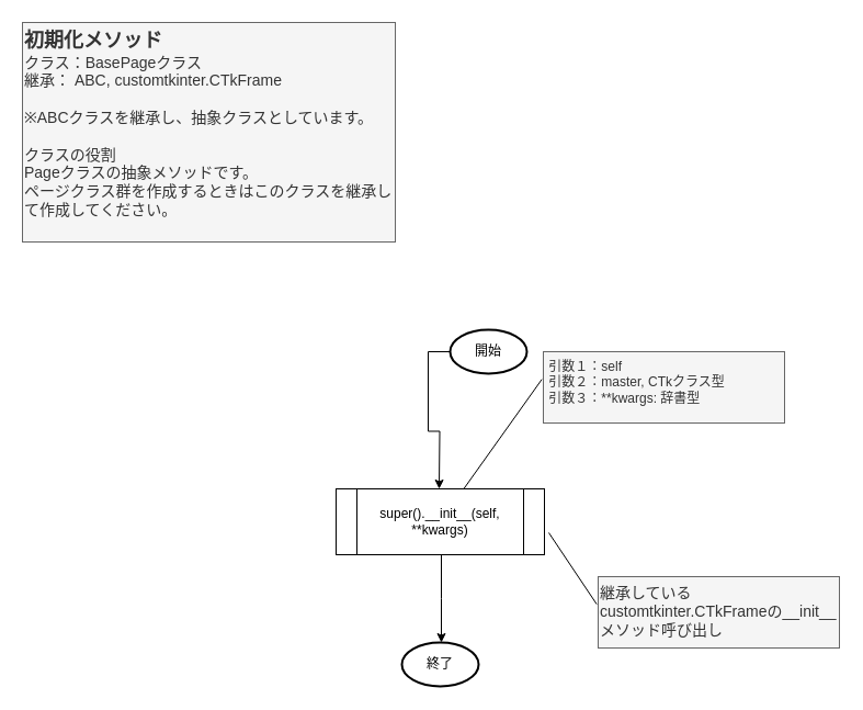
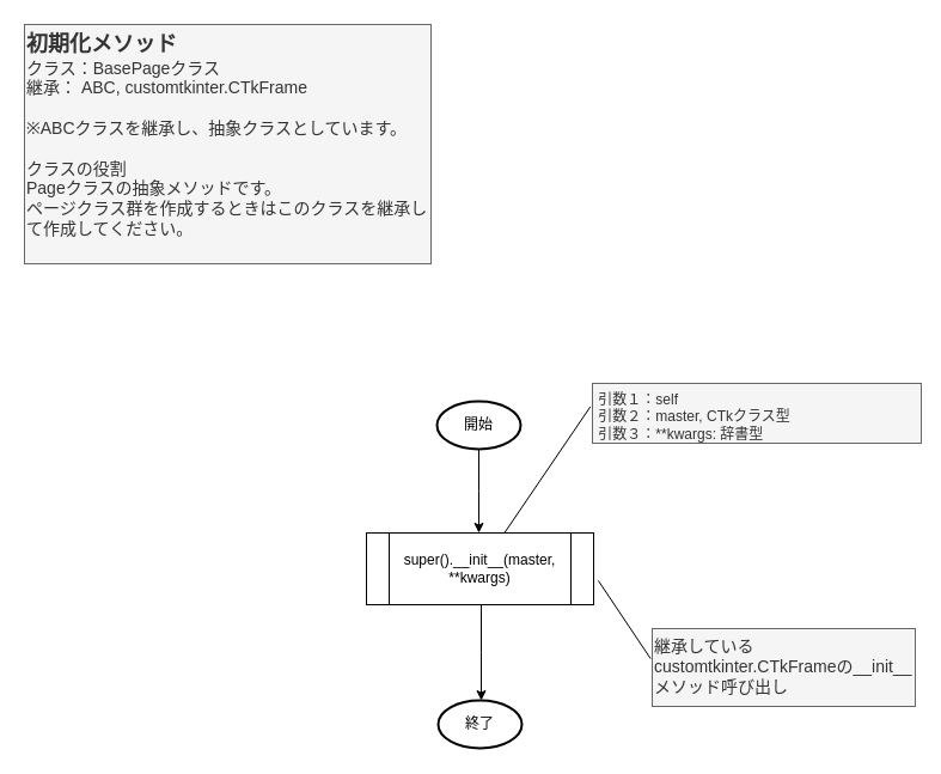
- <mxCell id="3" value="開始" style="strokeWidth=2;html=1;shape=mxgraph.flowchart.start_1;whiteSpace=wrap;" parent="1" vertex="1"><mxGeometry x="410" y="300" width="70" height="40" as="geometry" /></mxCell>
+ <mxCell id="3" value="開始" style="strokeWidth=2;html=1;shape=mxgraph.flowchart.start_1;whiteSpace=wrap;" parent="1" vertex="1"><mxGeometry x="365" y="335" width="70" height="40" as="geometry" /></mxCell>
- <mxCell id="10" value="&amp;nbsp;引数１：self&lt;div&gt;&amp;nbsp;引数２：&lt;span style=&quot;background-color: initial;&quot;&gt;master, CTkクラス型&lt;/span&gt;&lt;/div&gt;&lt;div&gt;&lt;div&gt;&amp;nbsp;引数３：**kwargs: 辞書型&lt;br&gt;&lt;/div&gt;&lt;/div&gt;" style="text;html=1;align=left;verticalAlign=top;whiteSpace=wrap;rounded=0;fillColor=#f5f5f5;fontColor=#333333;strokeColor=#666666;" parent="1" vertex="1"><mxGeometry x="495" y="320" width="220" height="65" as="geometry" /></mxCell>
+ <mxCell id="10" value="&amp;nbsp;引数１：self&lt;div&gt;&amp;nbsp;引数２：&lt;span style=&quot;background-color: initial;&quot;&gt;master, CTkクラス型&lt;/span&gt;&lt;/div&gt;&lt;div&gt;&lt;div&gt;&amp;nbsp;引数３：**kwargs: 辞書型&lt;br&gt;&lt;/div&gt;&lt;/div&gt;" style="text;html=1;align=left;verticalAlign=top;whiteSpace=wrap;rounded=0;fillColor=#f5f5f5;fontColor=#333333;strokeColor=#666666;" parent="1" vertex="1"><mxGeometry x="495" y="320" width="275" height="50" as="geometry" /></mxCell>
- <mxCell id="11" value="super().__init__(self, **kwargs)" style="shape=process;whiteSpace=wrap;html=1;backgroundOutline=1;" parent="1" vertex="1"><mxGeometry x="306" y="445" width="190" height="60" as="geometry" /></mxCell>
+ <mxCell id="11" value="super().__init__(master, **kwargs)" style="shape=process;whiteSpace=wrap;html=1;backgroundOutline=1;" parent="1" vertex="1"><mxGeometry x="306" y="445" width="190" height="60" as="geometry" /></mxCell>
